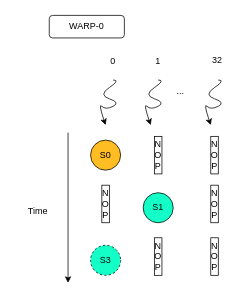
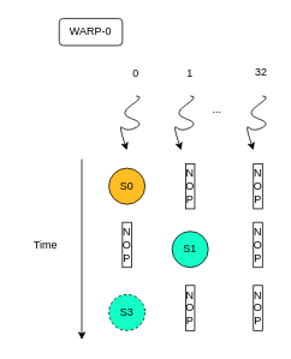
- <mxCell id="20" value="WARP-0" style="rounded=1;whiteSpace=wrap;html=1;" vertex="1" parent="1"><mxGeometry x="65" y="20" width="100" height="30" as="geometry" /></mxCell>
+ <mxCell id="20" value="WARP-0" style="rounded=1;whiteSpace=wrap;html=1;" vertex="1" parent="1"><mxGeometry x="65" y="20" width="70" height="30" as="geometry" /></mxCell>
- <mxCell id="10" value="Time" style="text;html=1;align=center;verticalAlign=middle;whiteSpace=wrap;rounded=0;" vertex="1" parent="1"><mxGeometry x="20" y="266" width="60" height="30" as="geometry" /></mxCell>
+ <mxCell id="10" value="Time" style="text;html=1;align=center;verticalAlign=middle;whiteSpace=wrap;rounded=0;" vertex="1" parent="1"><mxGeometry x="20" y="256" width="60" height="30" as="geometry" /></mxCell>
